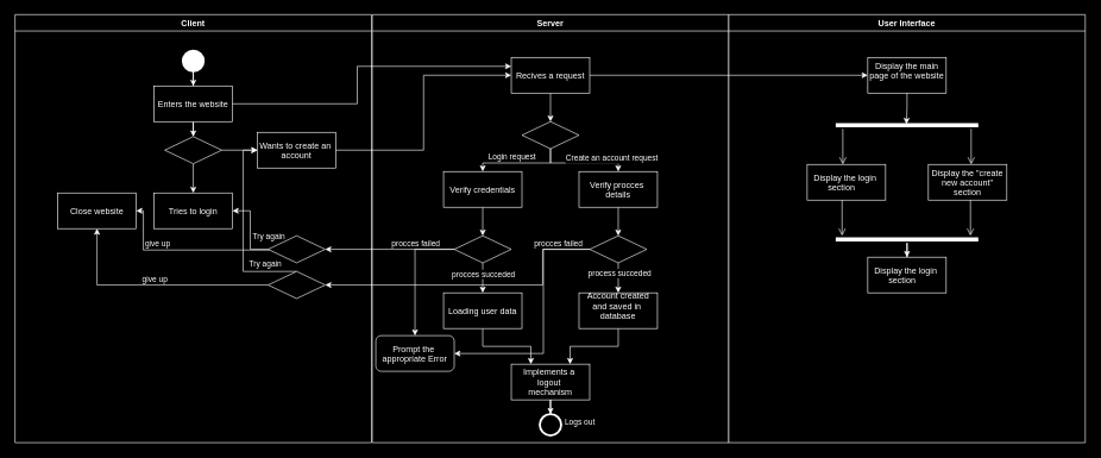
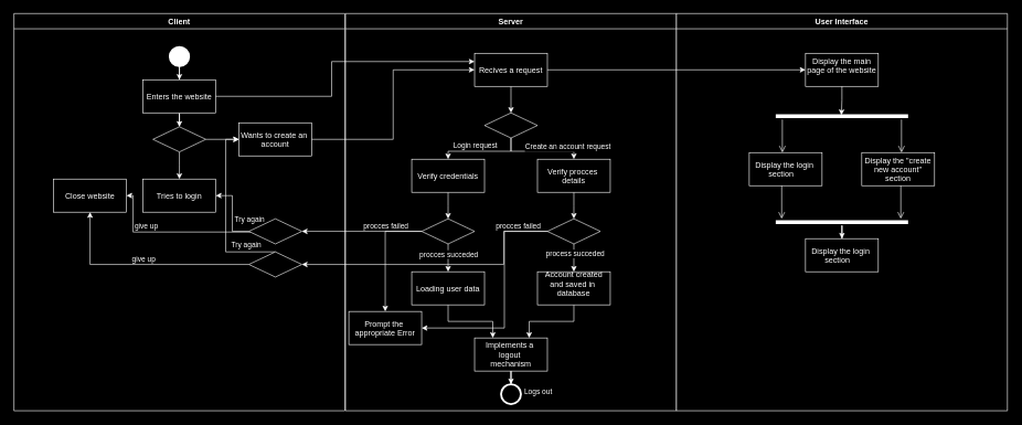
- <mxCell id="48" value="Prompt the &#10;appropriate Error" style="fillColor=#000000;shadow=0;fontColor=#FFFFFF;strokeColor=#FFFFFF;rounded=1;" vertex="1" parent="23"><mxGeometry x="5" y="450" width="110" height="50" as="geometry" /></mxCell>
+ <mxCell id="48" value="Prompt the &#10;appropriate Error" style="rounded=0;fillColor=#000000;shadow=0;fontColor=#FFFFFF;strokeColor=#FFFFFF;" vertex="1" parent="23"><mxGeometry x="5" y="450" width="110" height="50" as="geometry" /></mxCell>
